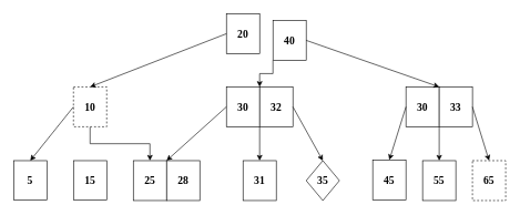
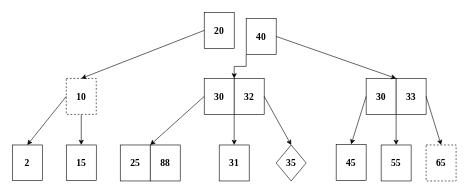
- <mxCell id="5" style="edgeStyle=orthogonalEdgeStyle;rounded=0;orthogonalLoop=1;jettySize=auto;html=1;exitX=0.5;exitY=1;exitDx=0;exitDy=0;" parent="1" source="6" target="10" edge="1"><mxGeometry relative="1" as="geometry" /></mxCell>
+ <mxCell id="5" style="edgeStyle=orthogonalEdgeStyle;rounded=0;orthogonalLoop=1;jettySize=auto;html=1;exitX=0.5;exitY=1;exitDx=0;exitDy=0;entryX=0.5;entryY=0;entryDx=0;entryDy=0;" parent="1" source="6" target="8" edge="1"><mxGeometry relative="1" as="geometry" /></mxCell>
- <mxCell id="7" value="&lt;b&gt;&lt;font face=&quot;Verdana&quot; style=&quot;font-size: 16px;&quot;&gt;5&lt;/font&gt;&lt;/b&gt;" style="rounded=0;whiteSpace=wrap;html=1;" parent="1" vertex="1"><mxGeometry x="20" y="241" width="50" height="59" as="geometry" /></mxCell>
+ <mxCell id="7" value="&lt;b&gt;&lt;font face=&quot;Verdana&quot; style=&quot;font-size: 16px;&quot;&gt;2&lt;/font&gt;&lt;/b&gt;" style="rounded=0;whiteSpace=wrap;html=1;" parent="1" vertex="1"><mxGeometry x="20" y="241" width="50" height="59" as="geometry" /></mxCell>
- <mxCell id="11" value="&lt;b&gt;&lt;font face=&quot;Verdana&quot; style=&quot;font-size: 16px;&quot;&gt;28&lt;/font&gt;&lt;/b&gt;" style="rounded=0;whiteSpace=wrap;html=1;" parent="1" vertex="1"><mxGeometry x="250" y="241" width="50" height="60" as="geometry" /></mxCell>
+ <mxCell id="11" value="&lt;b&gt;&lt;font face=&quot;Verdana&quot; style=&quot;font-size: 16px;&quot;&gt;88&lt;/font&gt;&lt;/b&gt;" style="rounded=0;whiteSpace=wrap;html=1;" parent="1" vertex="1"><mxGeometry x="250" y="241" width="50" height="60" as="geometry" /></mxCell>
